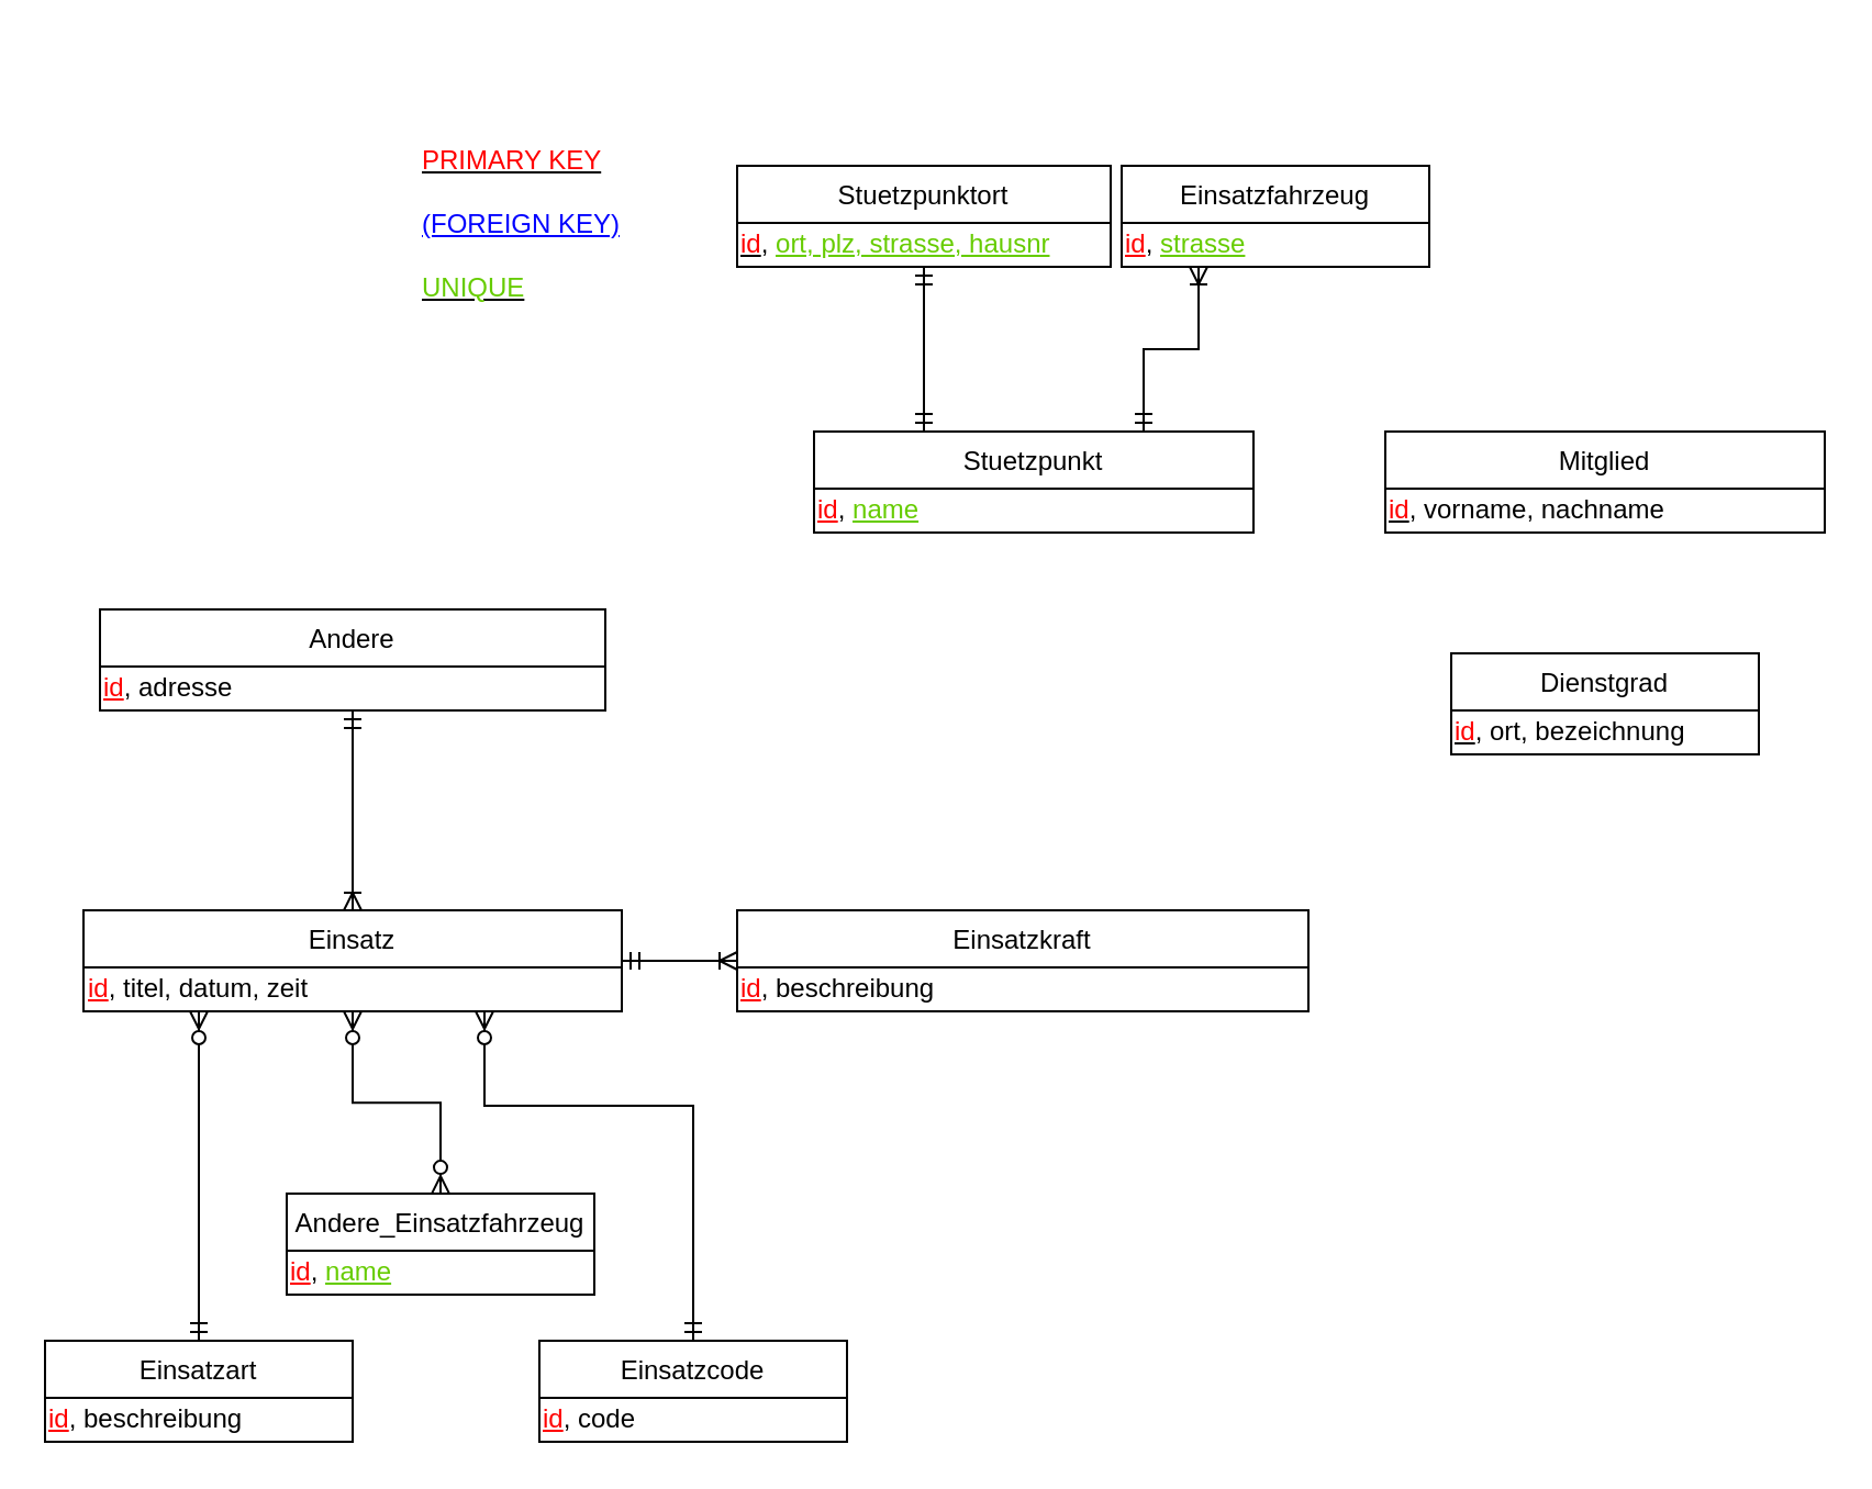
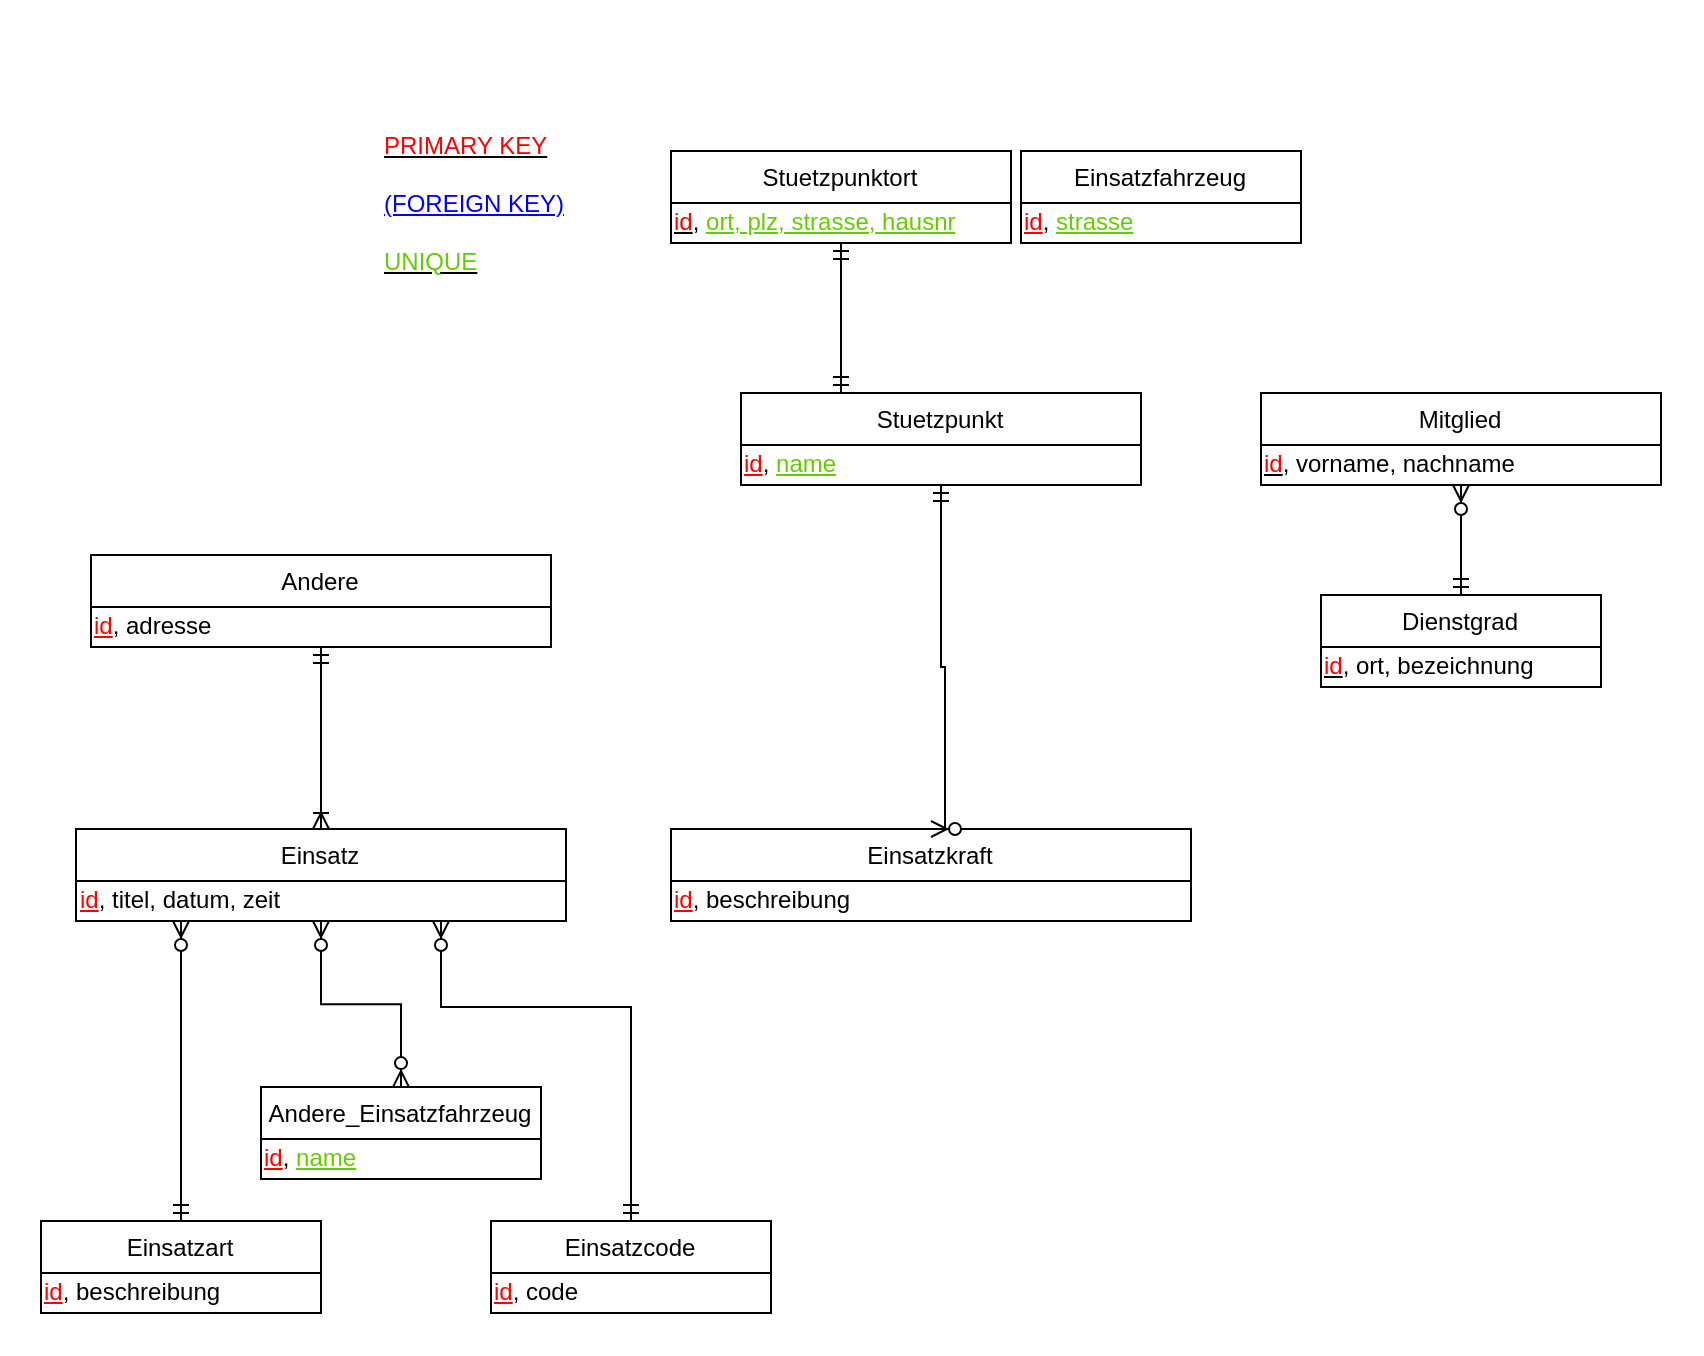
- <mxCell id="28" style="edgeStyle=orthogonalEdgeStyle;rounded=0;orthogonalLoop=1;jettySize=auto;html=1;exitX=0.25;exitY=1;exitDx=0;exitDy=0;startArrow=ERoneToMany;startFill=0;sourcePerimeterSpacing=5;endArrow=ERmandOne;endFill=0;targetPerimeterSpacing=5;strokeColor=#000000;entryX=0.75;entryY=0;entryDx=0;entryDy=0;" parent="1" source="10" target="8" edge="1"><mxGeometry relative="1" as="geometry"><mxPoint x="620.103" y="190.776" as="sourcePoint" /><mxPoint x="620.103" y="92.845" as="targetPoint" /></mxGeometry></mxCell>
+ <mxCell id="27" style="edgeStyle=orthogonalEdgeStyle;rounded=0;orthogonalLoop=1;jettySize=auto;html=1;startArrow=ERmandOne;startFill=0;endArrow=ERzeroToMany;endFill=1;" parent="1" source="2" target="20" edge="1"><mxGeometry relative="1" as="geometry"><mxPoint x="640.19" y="518" as="sourcePoint" /><mxPoint x="640.19" y="313" as="targetPoint" /><Array as="points" /></mxGeometry></mxCell>
+ <mxCell id="26" style="edgeStyle=orthogonalEdgeStyle;rounded=0;orthogonalLoop=1;jettySize=auto;html=1;startArrow=ERmandOne;startFill=0;endArrow=ERzeroToMany;endFill=1;entryX=0.5;entryY=0;entryDx=0;entryDy=0;" parent="1" source="8" target="12" edge="1"><mxGeometry relative="1" as="geometry"><mxPoint x="440" y="323" as="sourcePoint" /><mxPoint x="490" y="373" as="targetPoint" /><Array as="points"><mxPoint x="470" y="333" /><mxPoint x="472" y="333" /></Array></mxGeometry></mxCell>
- <mxCell id="25" style="edgeStyle=orthogonalEdgeStyle;rounded=0;orthogonalLoop=1;jettySize=auto;html=1;startArrow=ERoneToMany;startFill=0;sourcePerimeterSpacing=5;endArrow=ERmandOne;endFill=0;targetPerimeterSpacing=5;strokeColor=#000000;entryX=1;entryY=0.5;entryDx=0;entryDy=0;exitX=0;exitY=0.5;exitDx=0;exitDy=0;" parent="1" source="12" target="16" edge="1"><mxGeometry relative="1" as="geometry"><mxPoint x="170.103" y="424.276" as="sourcePoint" /><mxPoint x="260" y="363" as="targetPoint" /></mxGeometry></mxCell>
